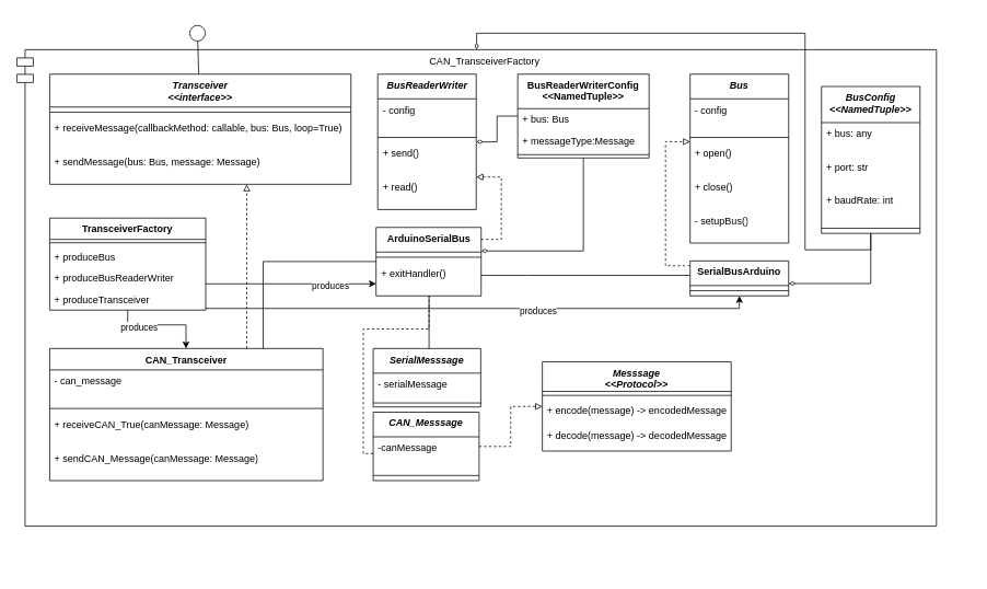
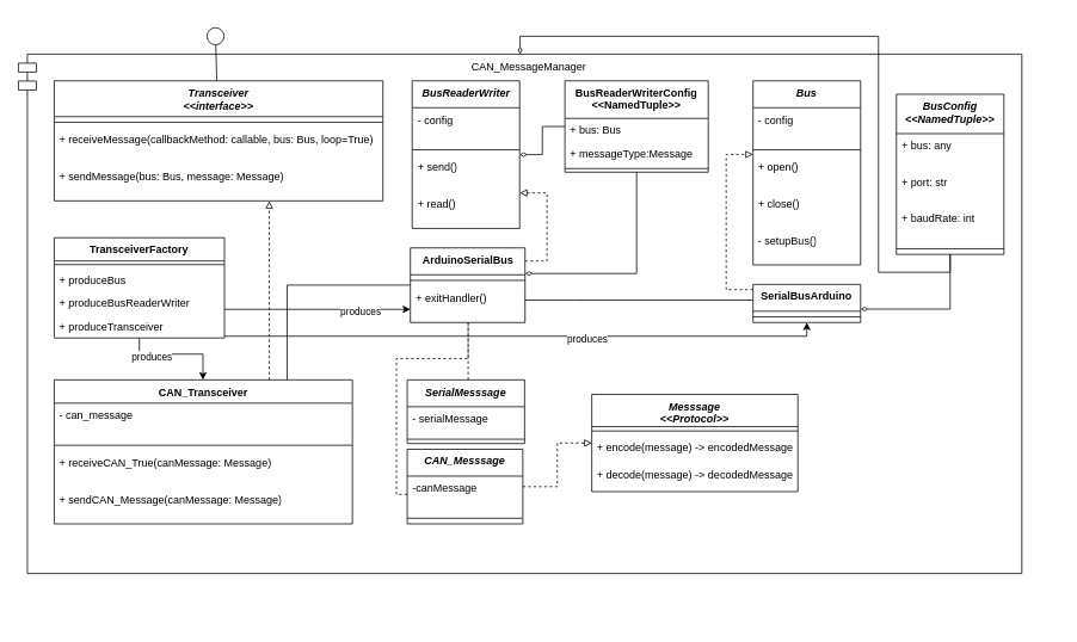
- <mxCell id="5" value="CAN_TransceiverFactory" style="shape=module;align=left;spacingLeft=20;align=center;verticalAlign=top;whiteSpace=wrap;html=1;" parent="4" vertex="1"><mxGeometry width="1120" height="580" as="geometry" /></mxCell>
+ <mxCell id="5" value="CAN_MessageManager" style="shape=module;align=left;spacingLeft=20;align=center;verticalAlign=top;whiteSpace=wrap;html=1;" parent="4" vertex="1"><mxGeometry width="1120" height="580" as="geometry" /></mxCell>
- <mxCell id="39" style="edgeStyle=orthogonalEdgeStyle;rounded=0;orthogonalLoop=1;jettySize=auto;html=1;endArrow=none;endFill=0;" edge="1" parent="4" source="40" target="22"><mxGeometry relative="1" as="geometry"><Array as="points"><mxPoint x="502" y="350" /><mxPoint x="502" y="350" /></Array></mxGeometry></mxCell>
+ <mxCell id="39" style="edgeStyle=orthogonalEdgeStyle;rounded=0;orthogonalLoop=1;jettySize=auto;html=1;endArrow=none;endFill=0;dashed=1;" edge="1" parent="4" source="40" target="22"><mxGeometry relative="1" as="geometry"><Array as="points"><mxPoint x="502" y="350" /><mxPoint x="502" y="350" /></Array></mxGeometry></mxCell>
